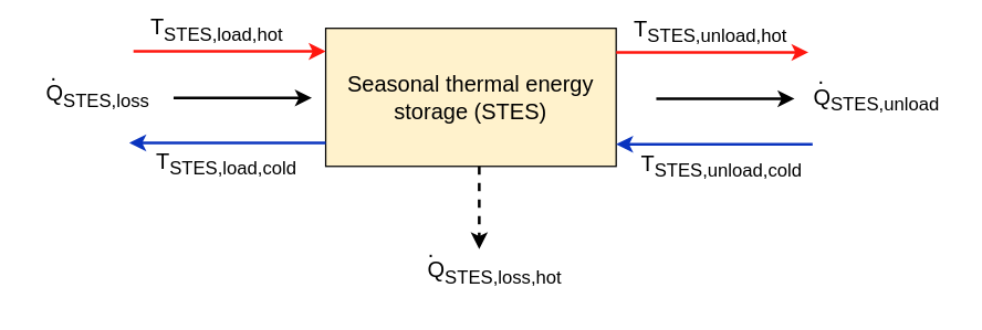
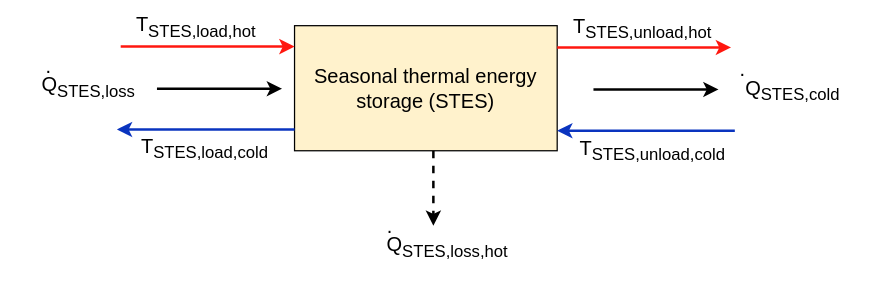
- <mxCell id="4" value="Q&lt;sub&gt;STES,unload&lt;/sub&gt;" style="text;html=1;align=center;verticalAlign=middle;resizable=0;points=[];autosize=1;strokeColor=none;fillColor=none;fontSize=16;" parent="1" vertex="1"><mxGeometry x="578" y="52" width="110" height="40" as="geometry" /></mxCell>
+ <mxCell id="4" value="Q&lt;sub&gt;STES,cold&lt;/sub&gt;" style="text;html=1;align=center;verticalAlign=middle;resizable=0;points=[];autosize=1;strokeColor=none;fillColor=none;fontSize=16;" parent="1" vertex="1"><mxGeometry x="578" y="52" width="110" height="40" as="geometry" /></mxCell>
